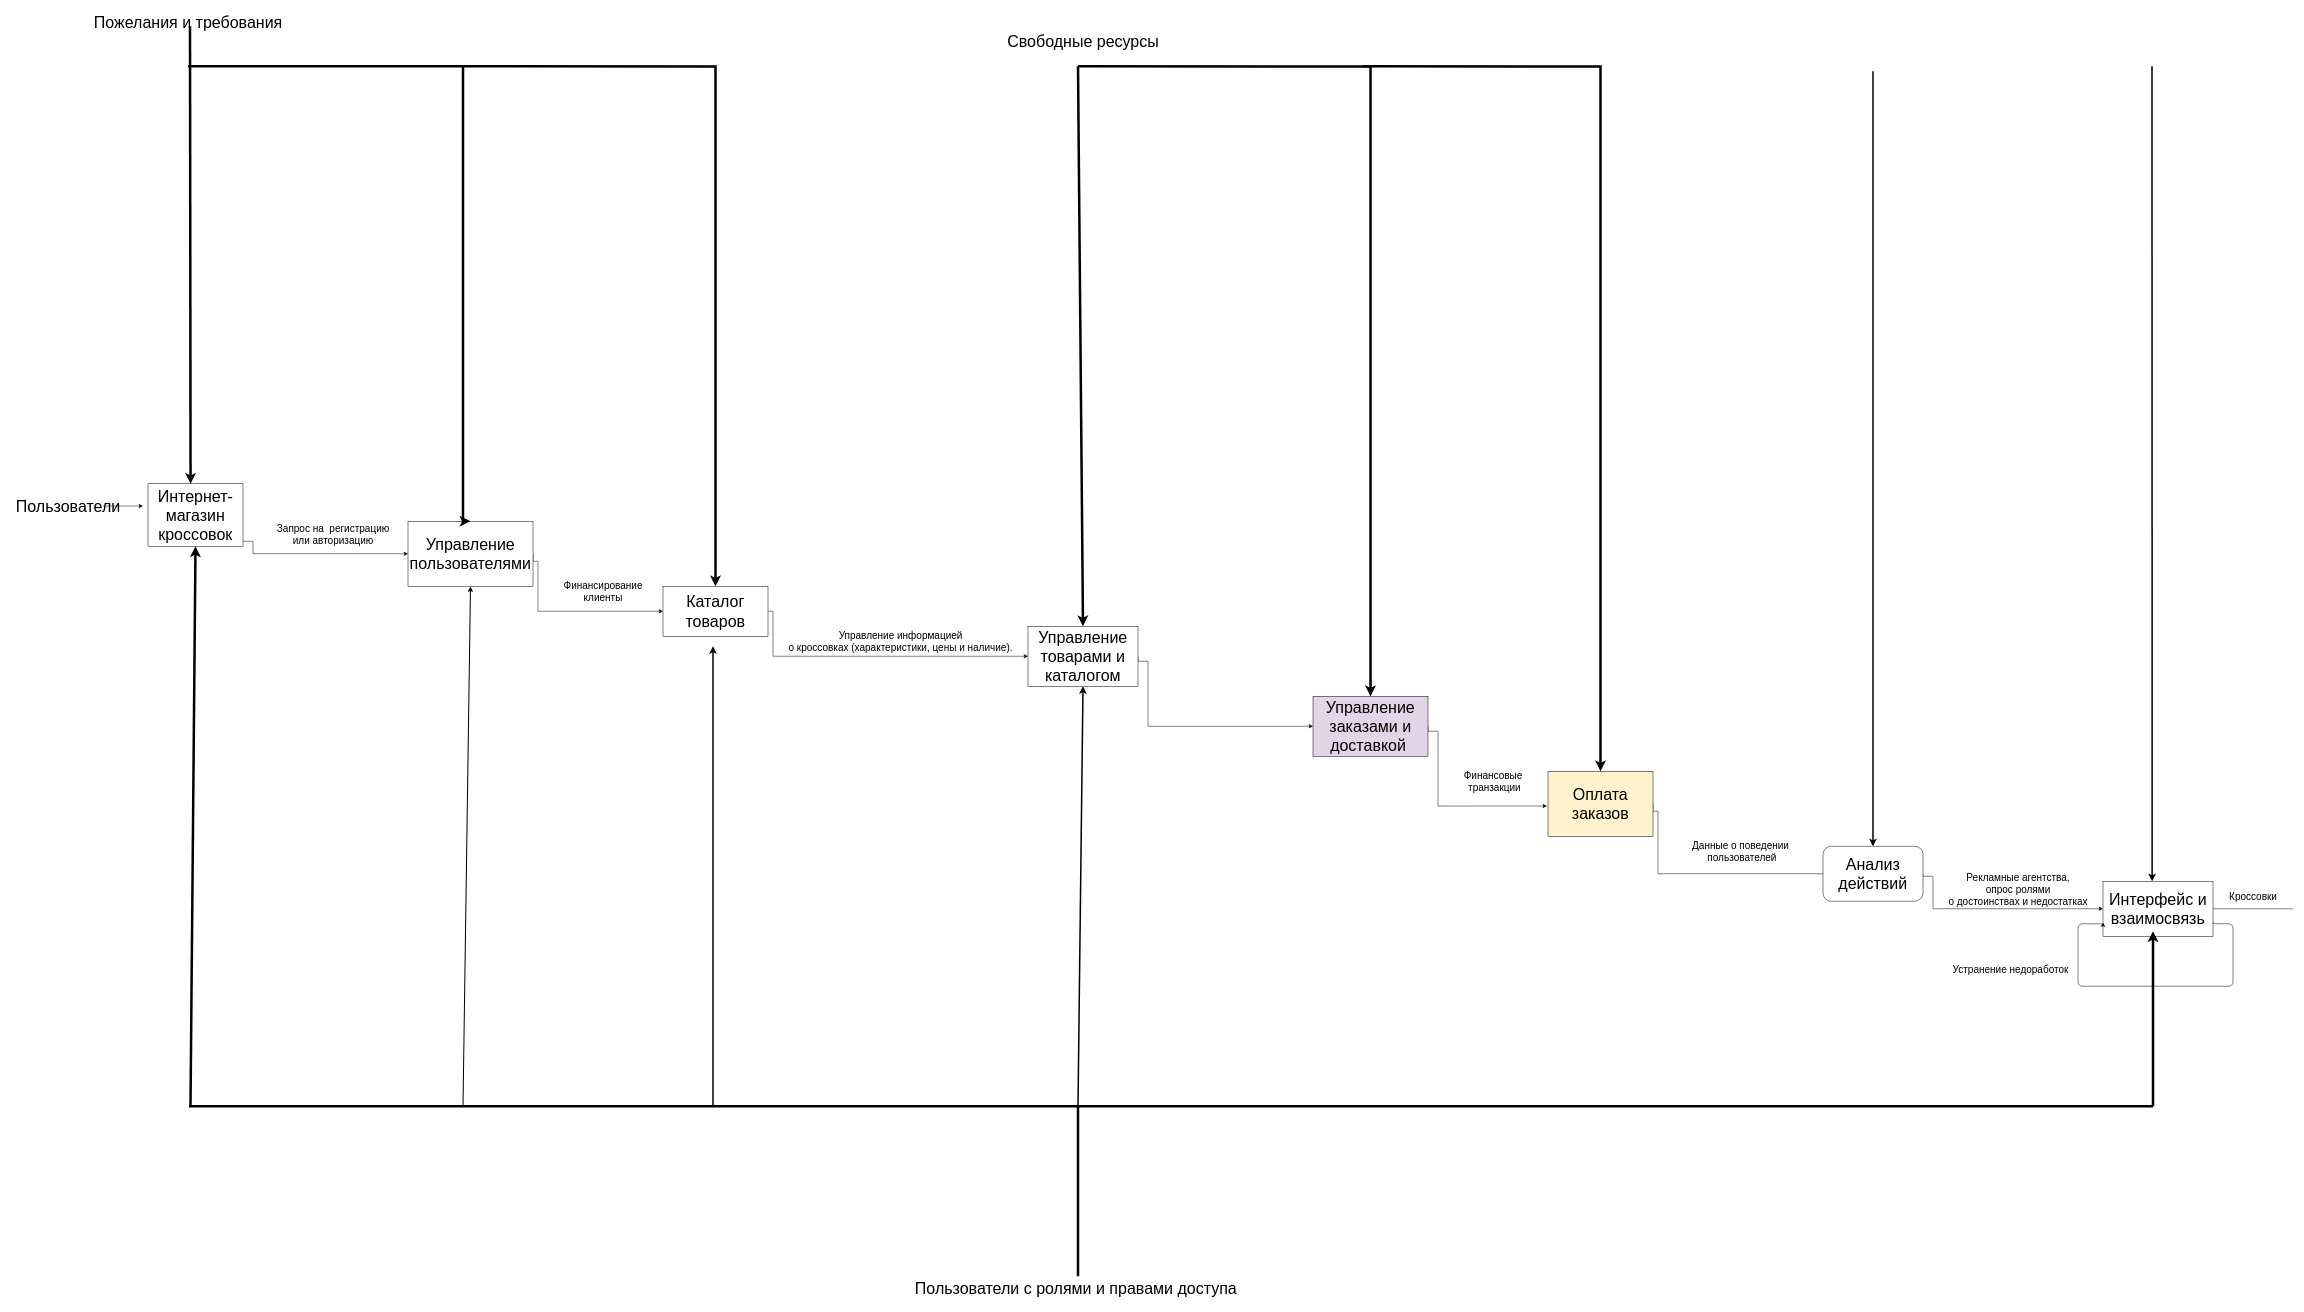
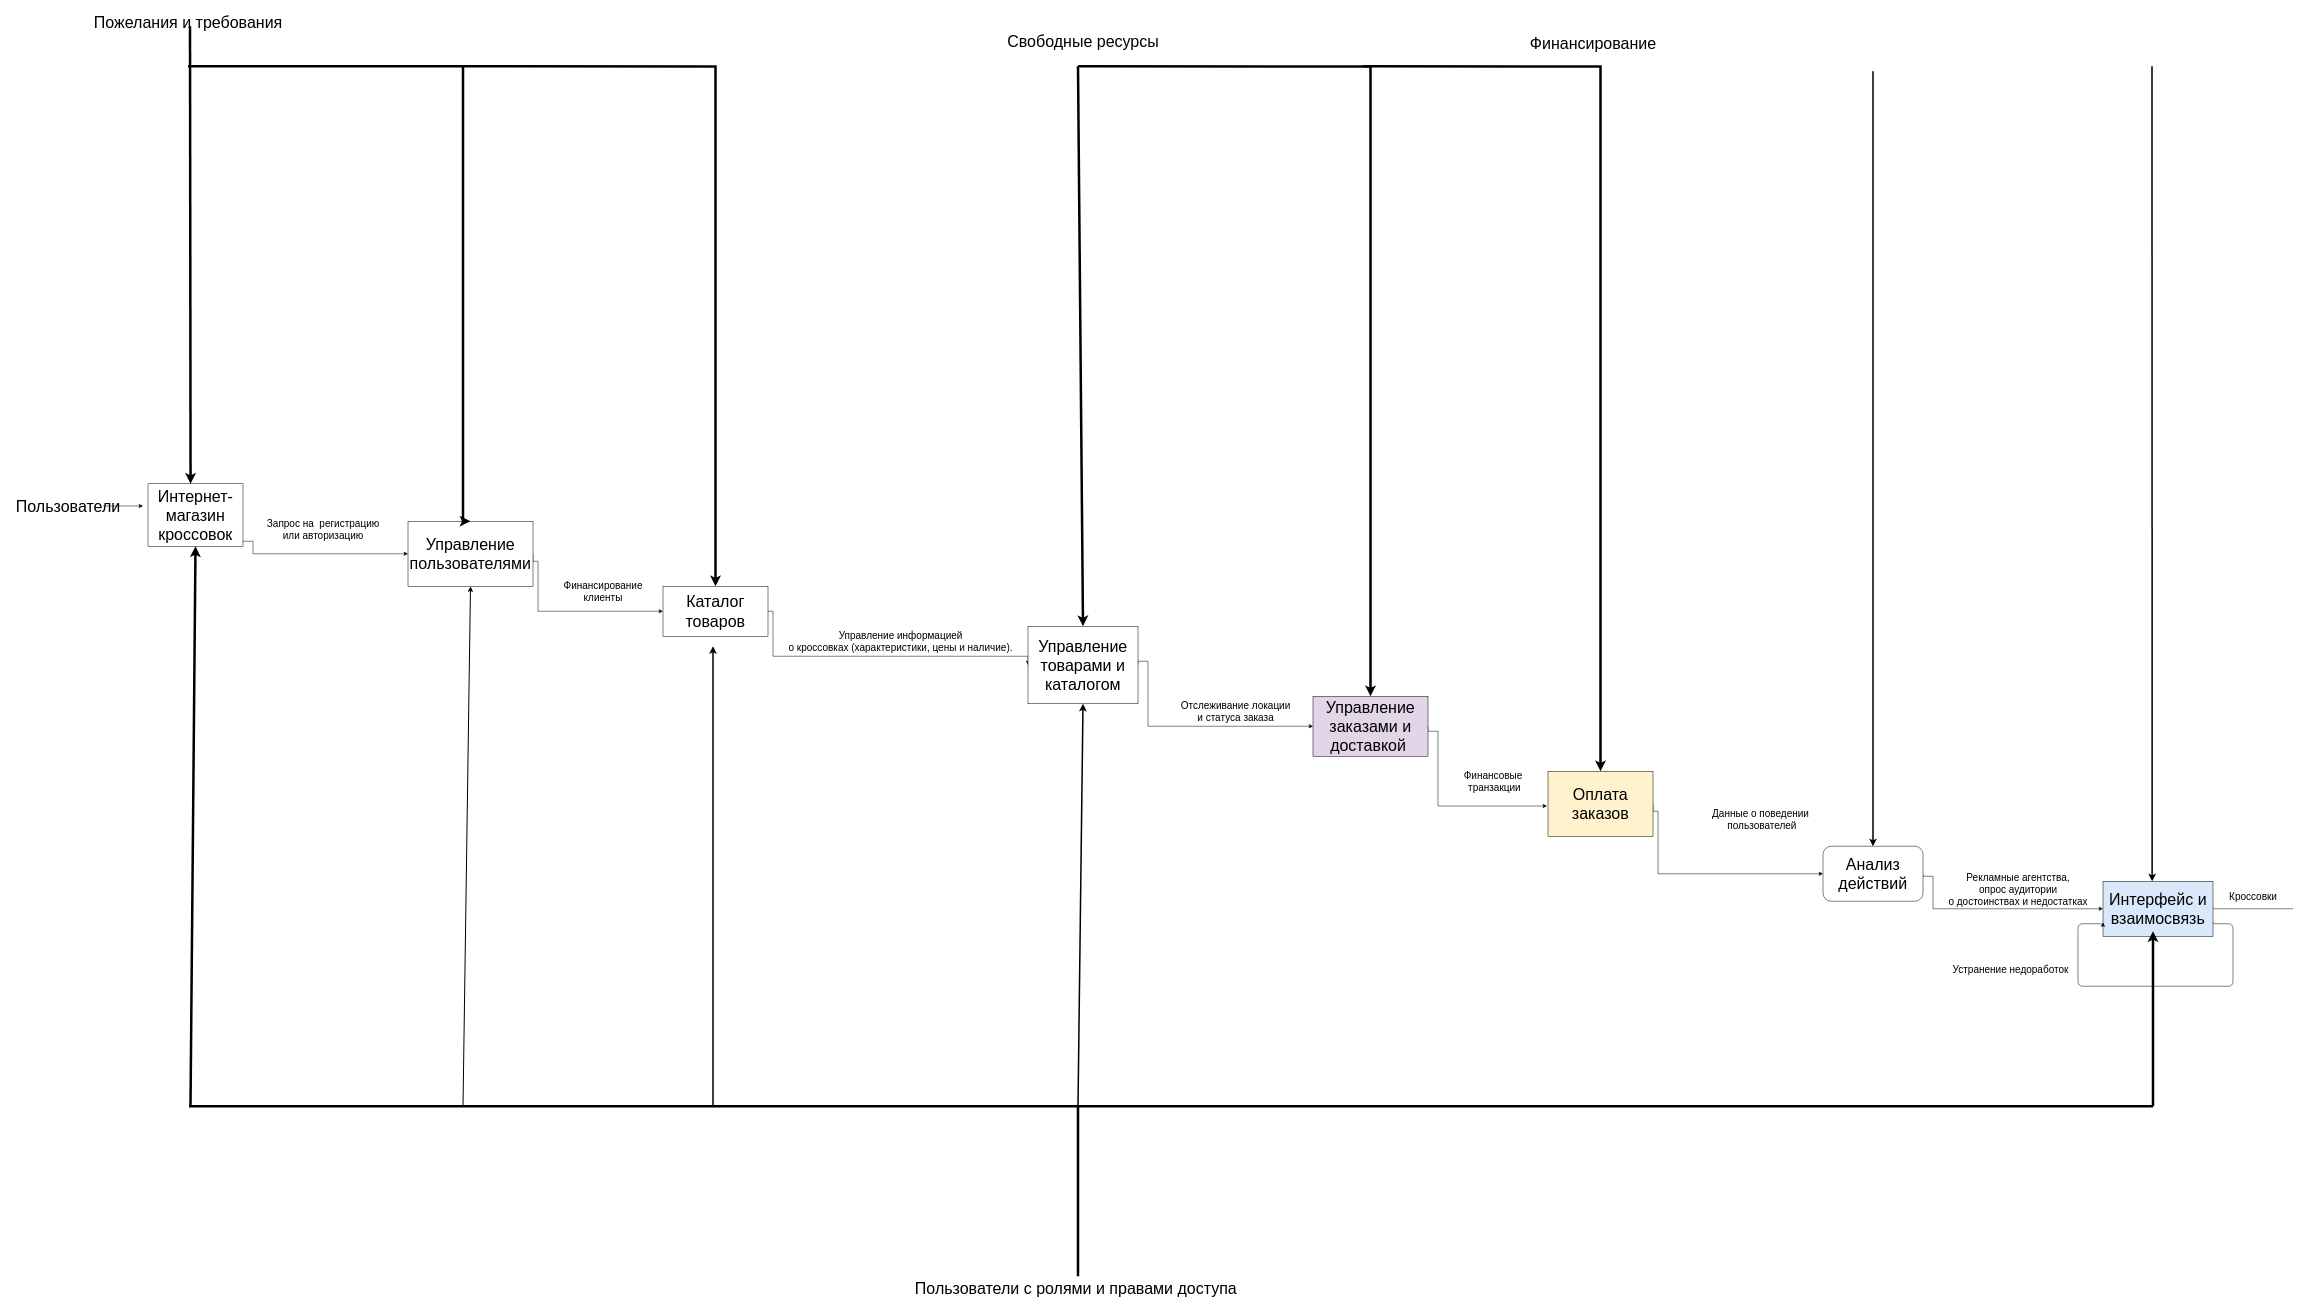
+ <mxCell id="40" value="&lt;font style=&quot;font-size: 32px;&quot;&gt;Финансирование&lt;/font&gt;" style="text;html=1;align=center;verticalAlign=middle;resizable=0;points=[];autosize=1;strokeColor=none;fillColor=none;" vertex="1" parent="1"><mxGeometry x="3045" y="62" width="280" height="50" as="geometry" /></mxCell>
- <mxCell id="9" value="&lt;font style=&quot;font-size: 20px;&quot;&gt;Запрос на&amp;nbsp; регистрацию &lt;br&gt;или авторизацию&lt;/font&gt;" style="text;html=1;align=center;verticalAlign=middle;resizable=0;points=[];autosize=1;strokeColor=none;fillColor=none;" parent="1" vertex="1"><mxGeometry x="540" y="1037" width="250" height="60" as="geometry" /></mxCell>
+ <mxCell id="9" value="&lt;font style=&quot;font-size: 20px;&quot;&gt;Запрос на&amp;nbsp; регистрацию &lt;br&gt;или авторизацию&lt;/font&gt;" style="text;html=1;align=center;verticalAlign=middle;resizable=0;points=[];autosize=1;strokeColor=none;fillColor=none;" parent="1" vertex="1"><mxGeometry x="520" y="1027" width="250" height="60" as="geometry" /></mxCell>
- <mxCell id="15" value="&lt;font style=&quot;font-size: 32px;&quot;&gt;Управление товарами и каталогом&lt;/font&gt;" style="rounded=0;whiteSpace=wrap;html=1;" parent="1" vertex="1"><mxGeometry x="2055" y="1252" width="220" height="120" as="geometry" /></mxCell>
+ <mxCell id="15" value="&lt;font style=&quot;font-size: 32px;&quot;&gt;Управление товарами и каталогом&lt;/font&gt;" style="rounded=0;whiteSpace=wrap;html=1;" parent="1" vertex="1"><mxGeometry x="2055" y="1252" width="220" height="155" as="geometry" /></mxCell>
+ <mxCell id="19" value="&lt;font style=&quot;font-size: 20px;&quot;&gt;Отслеживание локации &lt;br&gt;и статуса заказа&lt;/font&gt;" style="text;html=1;align=center;verticalAlign=middle;resizable=0;points=[];autosize=1;strokeColor=none;fillColor=none;" parent="1" vertex="1"><mxGeometry x="2350" y="1392" width="240" height="60" as="geometry" /></mxCell>
- <mxCell id="25" value="&lt;font style=&quot;font-size: 20px;&quot;&gt;Данные о поведении&lt;br&gt;&amp;nbsp;пользователей&lt;/font&gt;" style="text;html=1;align=center;verticalAlign=middle;resizable=0;points=[];autosize=1;strokeColor=none;fillColor=none;" parent="1" vertex="1"><mxGeometry x="3370" y="1672" width="220" height="60" as="geometry" /></mxCell>
+ <mxCell id="25" value="&lt;font style=&quot;font-size: 20px;&quot;&gt;Данные о поведении&lt;br&gt;&amp;nbsp;пользователей&lt;/font&gt;" style="text;html=1;align=center;verticalAlign=middle;resizable=0;points=[];autosize=1;strokeColor=none;fillColor=none;" parent="1" vertex="1"><mxGeometry x="3410" y="1607" width="220" height="60" as="geometry" /></mxCell>
- <mxCell id="20" style="edgeStyle=orthogonalEdgeStyle;rounded=0;orthogonalLoop=1;jettySize=auto;html=1;exitX=1;exitY=0.5;exitDx=0;exitDy=0;entryX=0;entryY=0.5;entryDx=0;entryDy=0;endArrow=none;" parent="1" source="21" target="24" edge="1"><mxGeometry relative="1" as="geometry"><mxPoint x="4075" y="2772" as="targetPoint" /><Array as="points"><mxPoint x="3305" y="1622" /><mxPoint x="3315" y="1622" /><mxPoint x="3315" y="1747" /></Array></mxGeometry></mxCell>
+ <mxCell id="20" style="edgeStyle=orthogonalEdgeStyle;rounded=0;orthogonalLoop=1;jettySize=auto;html=1;exitX=1;exitY=0.5;exitDx=0;exitDy=0;entryX=0;entryY=0.5;entryDx=0;entryDy=0;" parent="1" source="21" target="24" edge="1"><mxGeometry relative="1" as="geometry"><mxPoint x="4075" y="2772" as="targetPoint" /><Array as="points"><mxPoint x="3305" y="1622" /><mxPoint x="3315" y="1622" /><mxPoint x="3315" y="1747" /></Array></mxGeometry></mxCell>
- <mxCell id="48" value="&lt;font style=&quot;&quot;&gt;&lt;font style=&quot;font-size: 20px;&quot;&gt;Рекламные агентства, &lt;br&gt;опрос ролями &lt;br&gt;о достоинствах и недостатках&lt;/font&gt;&lt;br&gt;&lt;/font&gt;" style="text;html=1;align=center;verticalAlign=middle;resizable=0;points=[];autosize=1;strokeColor=none;fillColor=none;" vertex="1" parent="1"><mxGeometry x="3885" y="1732" width="300" height="90" as="geometry" /></mxCell>
+ <mxCell id="48" value="&lt;font style=&quot;&quot;&gt;&lt;font style=&quot;font-size: 20px;&quot;&gt;Рекламные агентства, &lt;br&gt;опрос аудитории &lt;br&gt;о достоинствах и недостатках&lt;/font&gt;&lt;br&gt;&lt;/font&gt;" style="text;html=1;align=center;verticalAlign=middle;resizable=0;points=[];autosize=1;strokeColor=none;fillColor=none;" vertex="1" parent="1"><mxGeometry x="3885" y="1732" width="300" height="90" as="geometry" /></mxCell>
- <mxCell id="26" value="&lt;font style=&quot;font-size: 32px;&quot;&gt;Интерфейс и взаимосвязь&lt;/font&gt;" style="rounded=0;whiteSpace=wrap;html=1;" parent="1" vertex="1"><mxGeometry x="4205" y="1762" width="220" height="110" as="geometry" /></mxCell>
+ <mxCell id="26" value="&lt;font style=&quot;font-size: 32px;&quot;&gt;Интерфейс и взаимосвязь&lt;/font&gt;" style="rounded=0;whiteSpace=wrap;html=1;fillColor=#dae8fc;" parent="1" vertex="1"><mxGeometry x="4205" y="1762" width="220" height="110" as="geometry" /></mxCell>
